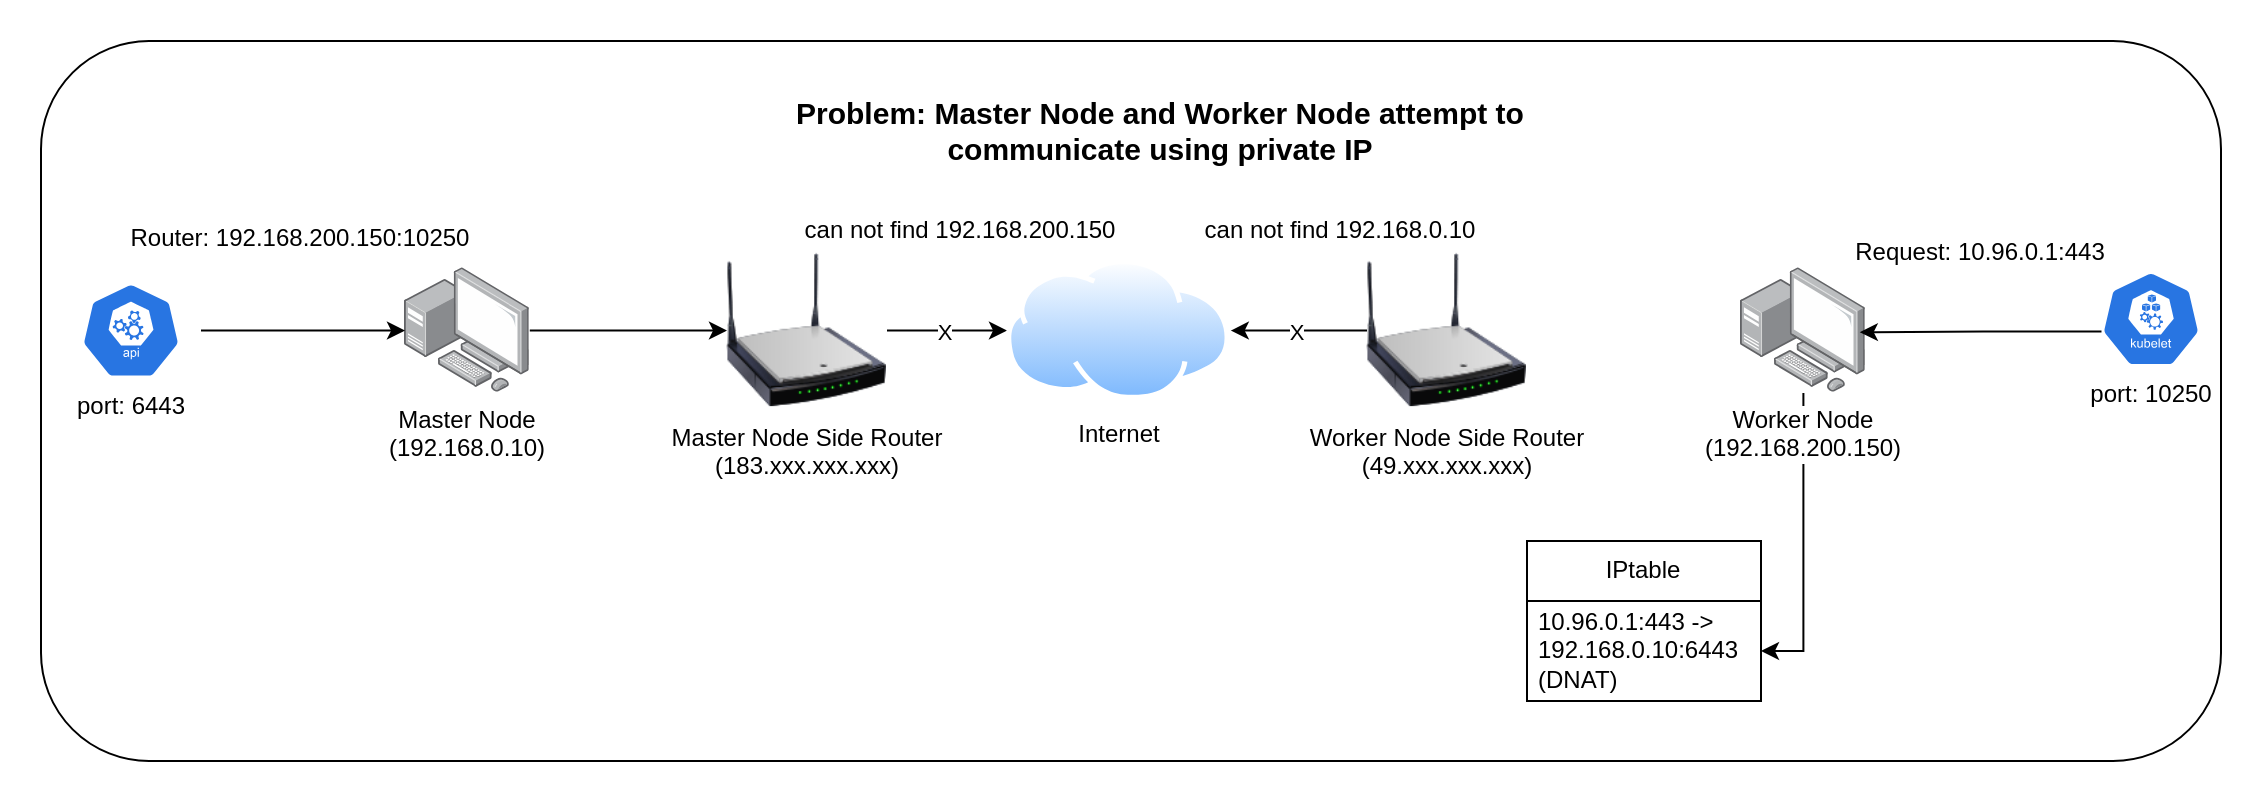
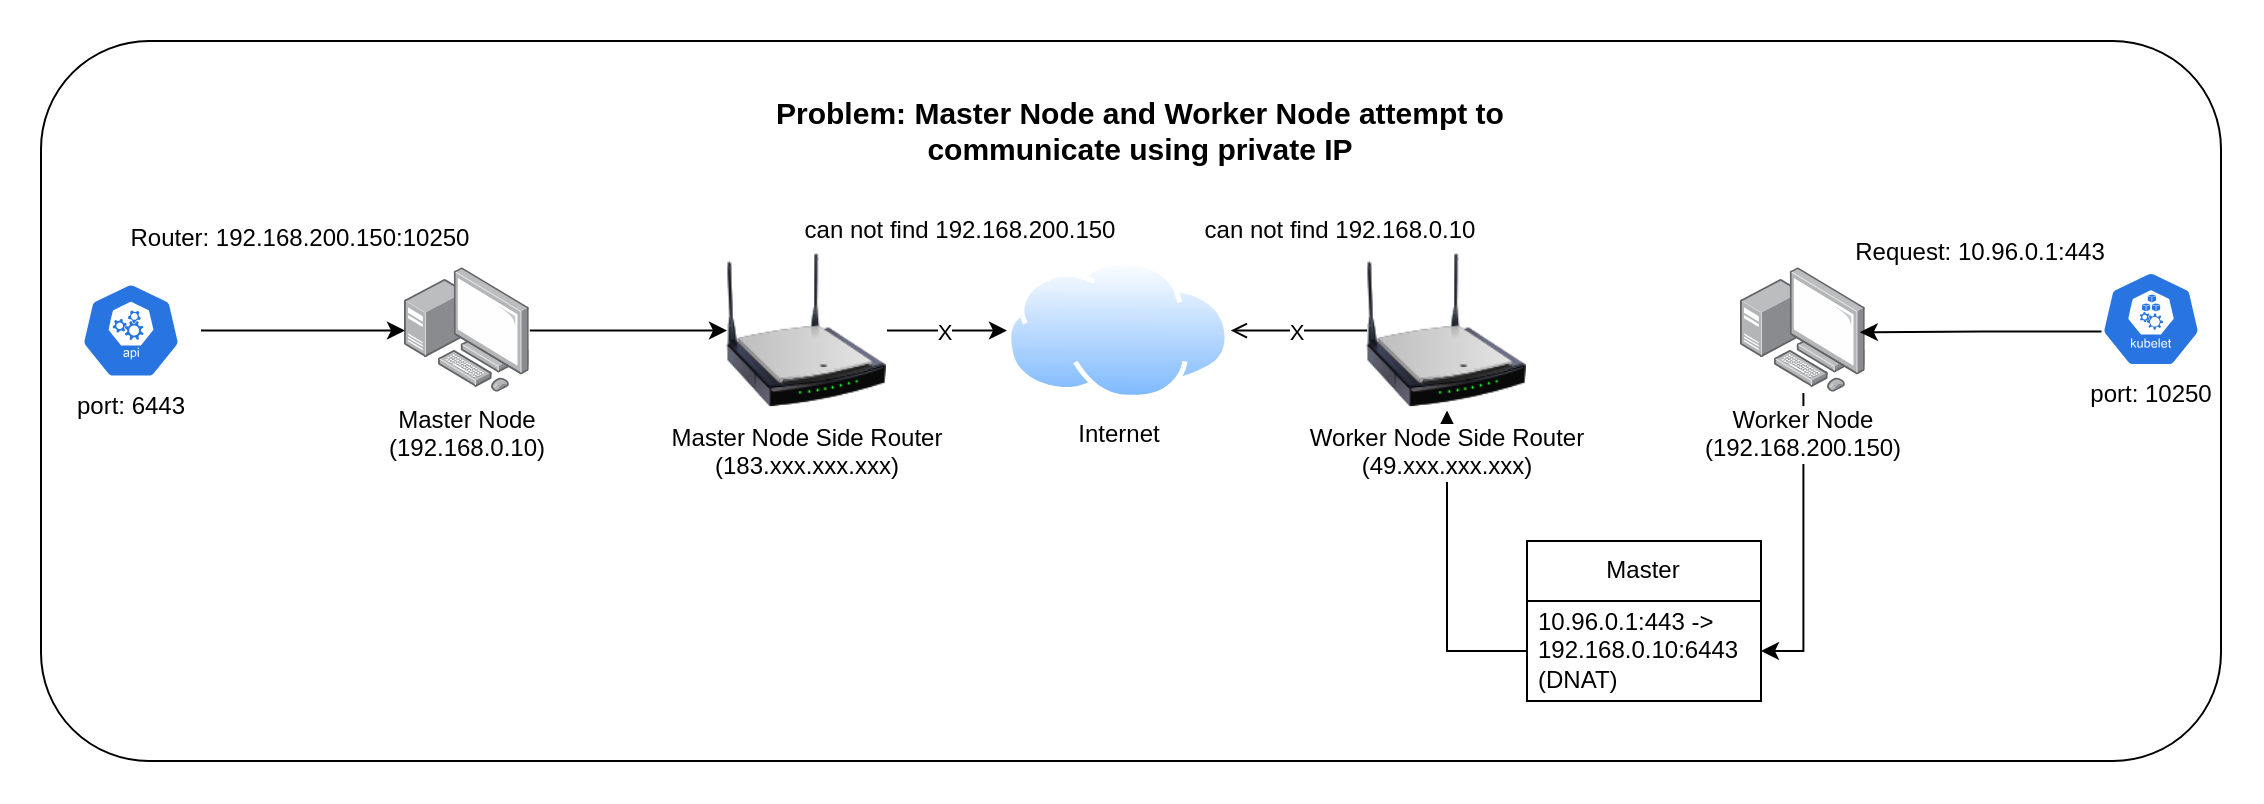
- <mxCell id="16" value="&lt;font style=&quot;font-size: 15px;&quot;&gt;&lt;b&gt;Problem: Master Node and Worker Node attempt to communicate using private IP&lt;/b&gt;&lt;/font&gt;" style="text;html=1;strokeColor=none;fillColor=none;align=center;verticalAlign=middle;whiteSpace=wrap;rounded=0;" vertex="1" parent="1"><mxGeometry x="365" y="50" width="430" height="30" as="geometry" /></mxCell>
+ <mxCell id="16" value="&lt;font style=&quot;font-size: 15px;&quot;&gt;&lt;b&gt;Problem: Master Node and Worker Node attempt to communicate using private IP&lt;/b&gt;&lt;/font&gt;" style="text;html=1;strokeColor=none;fillColor=none;align=center;verticalAlign=middle;whiteSpace=wrap;rounded=0;" vertex="1" parent="1"><mxGeometry x="355" y="50" width="430" height="30" as="geometry" /></mxCell>
- <mxCell id="6" value="" style="edgeStyle=orthogonalEdgeStyle;rounded=0;orthogonalLoop=1;jettySize=auto;html=1;" edge="1" parent="1" source="9" target="10"><mxGeometry relative="1" as="geometry" /></mxCell>
+ <mxCell id="6" value="" style="edgeStyle=orthogonalEdgeStyle;rounded=0;orthogonalLoop=1;jettySize=auto;html=1;endArrow=open;" edge="1" parent="1" source="9" target="10"><mxGeometry relative="1" as="geometry" /></mxCell>
- <mxCell id="22" value="IPtable" style="swimlane;fontStyle=0;childLayout=stackLayout;horizontal=1;startSize=30;horizontalStack=0;resizeParent=1;resizeParentMax=0;resizeLast=0;collapsible=1;marginBottom=0;whiteSpace=wrap;html=1;" vertex="1" parent="1"><mxGeometry x="763" y="270" width="117" height="80" as="geometry" /></mxCell>
+ <mxCell id="22" value="Master" style="swimlane;fontStyle=0;childLayout=stackLayout;horizontal=1;startSize=30;horizontalStack=0;resizeParent=1;resizeParentMax=0;resizeLast=0;collapsible=1;marginBottom=0;whiteSpace=wrap;html=1;" vertex="1" parent="1"><mxGeometry x="763" y="270" width="117" height="80" as="geometry" /></mxCell>
+ <mxCell id="8" style="edgeStyle=orthogonalEdgeStyle;rounded=0;orthogonalLoop=1;jettySize=auto;html=1;startArrow=classic;startFill=1;endArrow=none;endFill=0;" edge="1" parent="1" source="9" target="23"><mxGeometry relative="1" as="geometry" /></mxCell>
